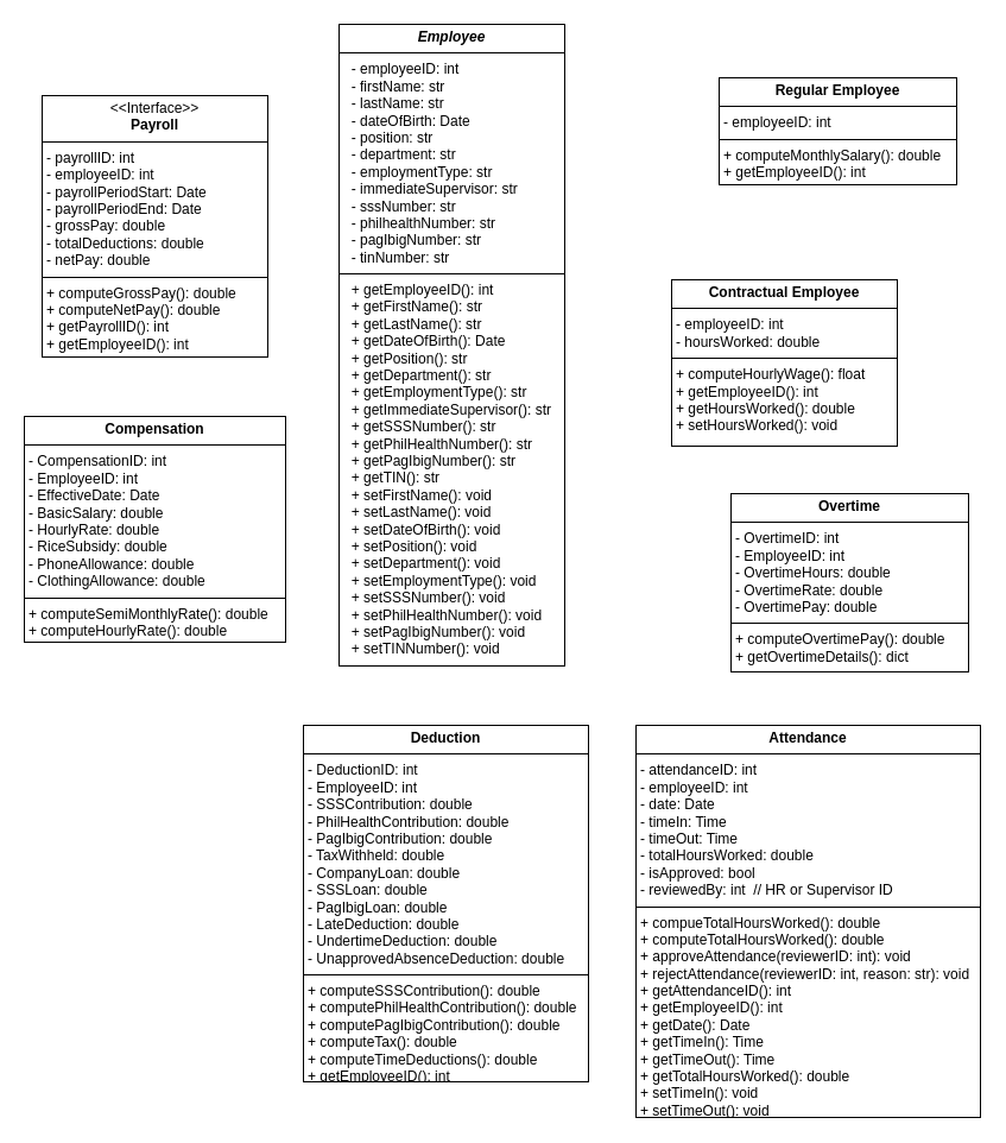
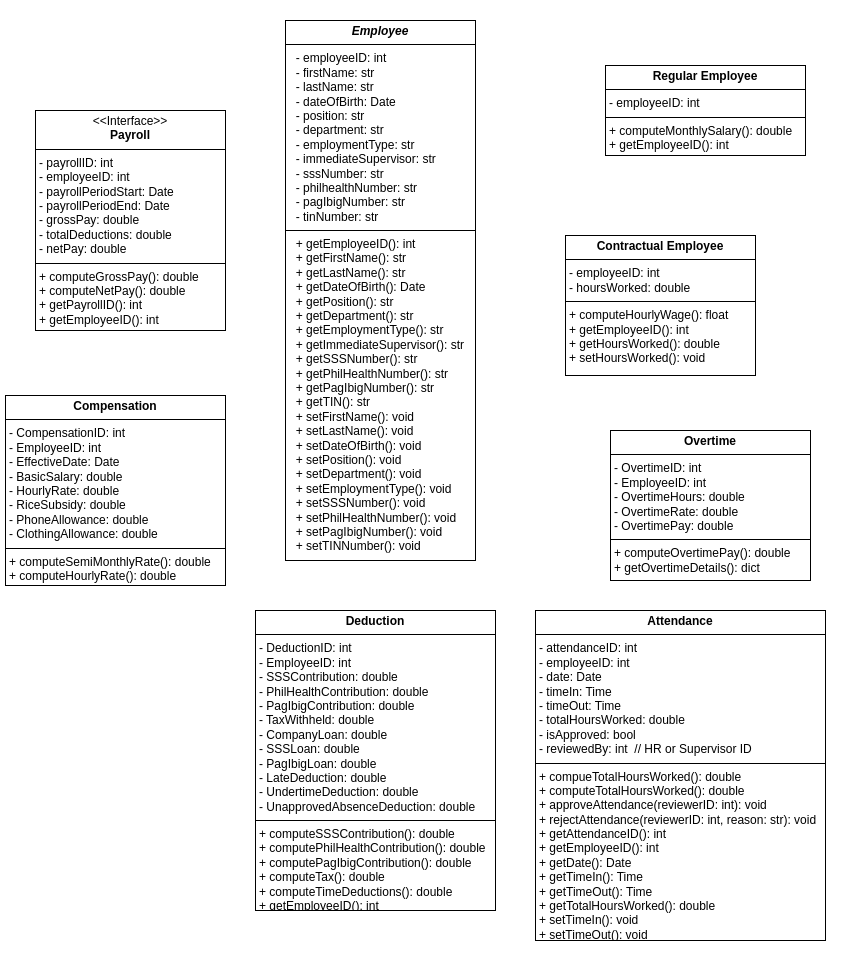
- <mxCell id="3" value="&lt;p style=&quot;margin:0px;margin-top:4px;text-align:center;&quot;&gt;&amp;lt;&amp;lt;Interface&amp;gt;&amp;gt;&lt;br&gt;&lt;b&gt;Payroll&lt;/b&gt;&lt;/p&gt;&lt;hr size=&quot;1&quot; style=&quot;border-style:solid;&quot;&gt;&lt;p style=&quot;margin:0px;margin-left:4px;&quot;&gt;- payrollID: int&lt;br&gt;- employeeID: int&lt;/p&gt;&lt;p style=&quot;margin:0px;margin-left:4px;&quot;&gt;- payrollPeriodStart: Date&lt;/p&gt;&lt;p style=&quot;margin:0px;margin-left:4px;&quot;&gt;- payrollPeriodEnd: Date&lt;/p&gt;&lt;p style=&quot;margin:0px;margin-left:4px;&quot;&gt;- grossPay: double&lt;/p&gt;&lt;p style=&quot;margin:0px;margin-left:4px;&quot;&gt;- totalDeductions: double&lt;/p&gt;&lt;p style=&quot;margin:0px;margin-left:4px;&quot;&gt;- netPay: double&lt;/p&gt;&lt;hr size=&quot;1&quot; style=&quot;border-style:solid;&quot;&gt;&lt;p style=&quot;margin:0px;margin-left:4px;&quot;&gt;+ computeGrossPay(): double&lt;br&gt;+ computeNetPay(): double&lt;/p&gt;&lt;p style=&quot;margin:0px;margin-left:4px;&quot;&gt;+ getPayrollID(): int &amp;nbsp;&lt;/p&gt;&lt;p style=&quot;margin:0px;margin-left:4px;&quot;&gt;+ getEmployeeID(): int &amp;nbsp;&lt;/p&gt;" style="verticalAlign=top;align=left;overflow=fill;html=1;whiteSpace=wrap;" parent="1" vertex="1"><mxGeometry x="35" y="80" width="190" height="220" as="geometry" /></mxCell>
+ <mxCell id="3" value="&lt;p style=&quot;margin:0px;margin-top:4px;text-align:center;&quot;&gt;&amp;lt;&amp;lt;Interface&amp;gt;&amp;gt;&lt;br&gt;&lt;b&gt;Payroll&lt;/b&gt;&lt;/p&gt;&lt;hr size=&quot;1&quot; style=&quot;border-style:solid;&quot;&gt;&lt;p style=&quot;margin:0px;margin-left:4px;&quot;&gt;- payrollID: int&lt;br&gt;- employeeID: int&lt;/p&gt;&lt;p style=&quot;margin:0px;margin-left:4px;&quot;&gt;- payrollPeriodStart: Date&lt;/p&gt;&lt;p style=&quot;margin:0px;margin-left:4px;&quot;&gt;- payrollPeriodEnd: Date&lt;/p&gt;&lt;p style=&quot;margin:0px;margin-left:4px;&quot;&gt;- grossPay: double&lt;/p&gt;&lt;p style=&quot;margin:0px;margin-left:4px;&quot;&gt;- totalDeductions: double&lt;/p&gt;&lt;p style=&quot;margin:0px;margin-left:4px;&quot;&gt;- netPay: double&lt;/p&gt;&lt;hr size=&quot;1&quot; style=&quot;border-style:solid;&quot;&gt;&lt;p style=&quot;margin:0px;margin-left:4px;&quot;&gt;+ computeGrossPay(): double&lt;br&gt;+ computeNetPay(): double&lt;/p&gt;&lt;p style=&quot;margin:0px;margin-left:4px;&quot;&gt;+ getPayrollID(): int &amp;nbsp;&lt;/p&gt;&lt;p style=&quot;margin:0px;margin-left:4px;&quot;&gt;+ getEmployeeID(): int &amp;nbsp;&lt;/p&gt;" style="verticalAlign=top;align=left;overflow=fill;html=1;whiteSpace=wrap;" parent="1" vertex="1"><mxGeometry x="35" y="110" width="190" height="220" as="geometry" /></mxCell>
- <mxCell id="6" value="&lt;p style=&quot;margin:0px;margin-top:4px;text-align:center;&quot;&gt;&lt;b&gt;Compensation&lt;/b&gt;&lt;/p&gt;&lt;hr size=&quot;1&quot; style=&quot;border-style:solid;&quot;&gt;&lt;p style=&quot;margin:0px;margin-left:4px;&quot;&gt;- CompensationID: int &amp;nbsp;&lt;/p&gt;&lt;p style=&quot;margin:0px;margin-left:4px;&quot;&gt;- EmployeeID: int &amp;nbsp;&lt;/p&gt;&lt;p style=&quot;margin:0px;margin-left:4px;&quot;&gt;- EffectiveDate: Date &amp;nbsp;&lt;/p&gt;&lt;p style=&quot;margin:0px;margin-left:4px;&quot;&gt;- BasicSalary: double &amp;nbsp;&lt;/p&gt;&lt;p style=&quot;margin:0px;margin-left:4px;&quot;&gt;- HourlyRate: double &amp;nbsp;&lt;/p&gt;&lt;p style=&quot;margin:0px;margin-left:4px;&quot;&gt;- RiceSubsidy: double &amp;nbsp;&lt;/p&gt;&lt;p style=&quot;margin:0px;margin-left:4px;&quot;&gt;- PhoneAllowance: double &amp;nbsp;&lt;/p&gt;&lt;p style=&quot;margin:0px;margin-left:4px;&quot;&gt;- ClothingAllowance: double&lt;/p&gt;&lt;hr size=&quot;1&quot; style=&quot;border-style:solid;&quot;&gt;&lt;p style=&quot;margin:0px;margin-left:4px;&quot;&gt;+ computeSemiMonthlyRate(): double &amp;nbsp;&lt;/p&gt;&lt;p style=&quot;margin:0px;margin-left:4px;&quot;&gt;+ computeHourlyRate(): double &amp;nbsp;&lt;/p&gt;" style="verticalAlign=top;align=left;overflow=fill;html=1;whiteSpace=wrap;" parent="1" vertex="1"><mxGeometry x="20" y="350" width="220" height="190" as="geometry" /></mxCell>
+ <mxCell id="6" value="&lt;p style=&quot;margin:0px;margin-top:4px;text-align:center;&quot;&gt;&lt;b&gt;Compensation&lt;/b&gt;&lt;/p&gt;&lt;hr size=&quot;1&quot; style=&quot;border-style:solid;&quot;&gt;&lt;p style=&quot;margin:0px;margin-left:4px;&quot;&gt;- CompensationID: int &amp;nbsp;&lt;/p&gt;&lt;p style=&quot;margin:0px;margin-left:4px;&quot;&gt;- EmployeeID: int &amp;nbsp;&lt;/p&gt;&lt;p style=&quot;margin:0px;margin-left:4px;&quot;&gt;- EffectiveDate: Date &amp;nbsp;&lt;/p&gt;&lt;p style=&quot;margin:0px;margin-left:4px;&quot;&gt;- BasicSalary: double &amp;nbsp;&lt;/p&gt;&lt;p style=&quot;margin:0px;margin-left:4px;&quot;&gt;- HourlyRate: double &amp;nbsp;&lt;/p&gt;&lt;p style=&quot;margin:0px;margin-left:4px;&quot;&gt;- RiceSubsidy: double &amp;nbsp;&lt;/p&gt;&lt;p style=&quot;margin:0px;margin-left:4px;&quot;&gt;- PhoneAllowance: double &amp;nbsp;&lt;/p&gt;&lt;p style=&quot;margin:0px;margin-left:4px;&quot;&gt;- ClothingAllowance: double&lt;/p&gt;&lt;hr size=&quot;1&quot; style=&quot;border-style:solid;&quot;&gt;&lt;p style=&quot;margin:0px;margin-left:4px;&quot;&gt;+ computeSemiMonthlyRate(): double &amp;nbsp;&lt;/p&gt;&lt;p style=&quot;margin:0px;margin-left:4px;&quot;&gt;+ computeHourlyRate(): double &amp;nbsp;&lt;/p&gt;" style="verticalAlign=top;align=left;overflow=fill;html=1;whiteSpace=wrap;" parent="1" vertex="1"><mxGeometry x="5" y="395" width="220" height="190" as="geometry" /></mxCell>
- <mxCell id="8" value="&lt;p style=&quot;margin:0px;margin-top:4px;text-align:center;&quot;&gt;&lt;b&gt;Overtime&lt;/b&gt;&lt;/p&gt;&lt;hr size=&quot;1&quot; style=&quot;border-style:solid;&quot;&gt;&lt;p style=&quot;margin:0px;margin-left:4px;&quot;&gt;- OvertimeID: int &amp;nbsp;&lt;/p&gt;&lt;p style=&quot;margin:0px;margin-left:4px;&quot;&gt;- EmployeeID: int &amp;nbsp;&lt;/p&gt;&lt;p style=&quot;margin:0px;margin-left:4px;&quot;&gt;- OvertimeHours: double &amp;nbsp;&lt;/p&gt;&lt;p style=&quot;margin:0px;margin-left:4px;&quot;&gt;- OvertimeRate: double &amp;nbsp;&lt;/p&gt;&lt;p style=&quot;margin:0px;margin-left:4px;&quot;&gt;- OvertimePay: double&lt;/p&gt;&lt;hr size=&quot;1&quot; style=&quot;border-style:solid;&quot;&gt;&lt;p style=&quot;margin:0px;margin-left:4px;&quot;&gt;+ computeOvertimePay(): double&lt;/p&gt;&lt;p style=&quot;margin:0px;margin-left:4px;&quot;&gt;+ getOvertimeDetails(): dict&amp;nbsp;&lt;/p&gt;" style="verticalAlign=top;align=left;overflow=fill;html=1;whiteSpace=wrap;" parent="1" vertex="1"><mxGeometry x="615" y="415" width="200" height="150" as="geometry" /></mxCell>
+ <mxCell id="8" value="&lt;p style=&quot;margin:0px;margin-top:4px;text-align:center;&quot;&gt;&lt;b&gt;Overtime&lt;/b&gt;&lt;/p&gt;&lt;hr size=&quot;1&quot; style=&quot;border-style:solid;&quot;&gt;&lt;p style=&quot;margin:0px;margin-left:4px;&quot;&gt;- OvertimeID: int &amp;nbsp;&lt;/p&gt;&lt;p style=&quot;margin:0px;margin-left:4px;&quot;&gt;- EmployeeID: int &amp;nbsp;&lt;/p&gt;&lt;p style=&quot;margin:0px;margin-left:4px;&quot;&gt;- OvertimeHours: double &amp;nbsp;&lt;/p&gt;&lt;p style=&quot;margin:0px;margin-left:4px;&quot;&gt;- OvertimeRate: double &amp;nbsp;&lt;/p&gt;&lt;p style=&quot;margin:0px;margin-left:4px;&quot;&gt;- OvertimePay: double&lt;/p&gt;&lt;hr size=&quot;1&quot; style=&quot;border-style:solid;&quot;&gt;&lt;p style=&quot;margin:0px;margin-left:4px;&quot;&gt;+ computeOvertimePay(): double&lt;/p&gt;&lt;p style=&quot;margin:0px;margin-left:4px;&quot;&gt;+ getOvertimeDetails(): dict&amp;nbsp;&lt;/p&gt;" style="verticalAlign=top;align=left;overflow=fill;html=1;whiteSpace=wrap;" parent="1" vertex="1"><mxGeometry x="610" y="430" width="200" height="150" as="geometry" /></mxCell>
